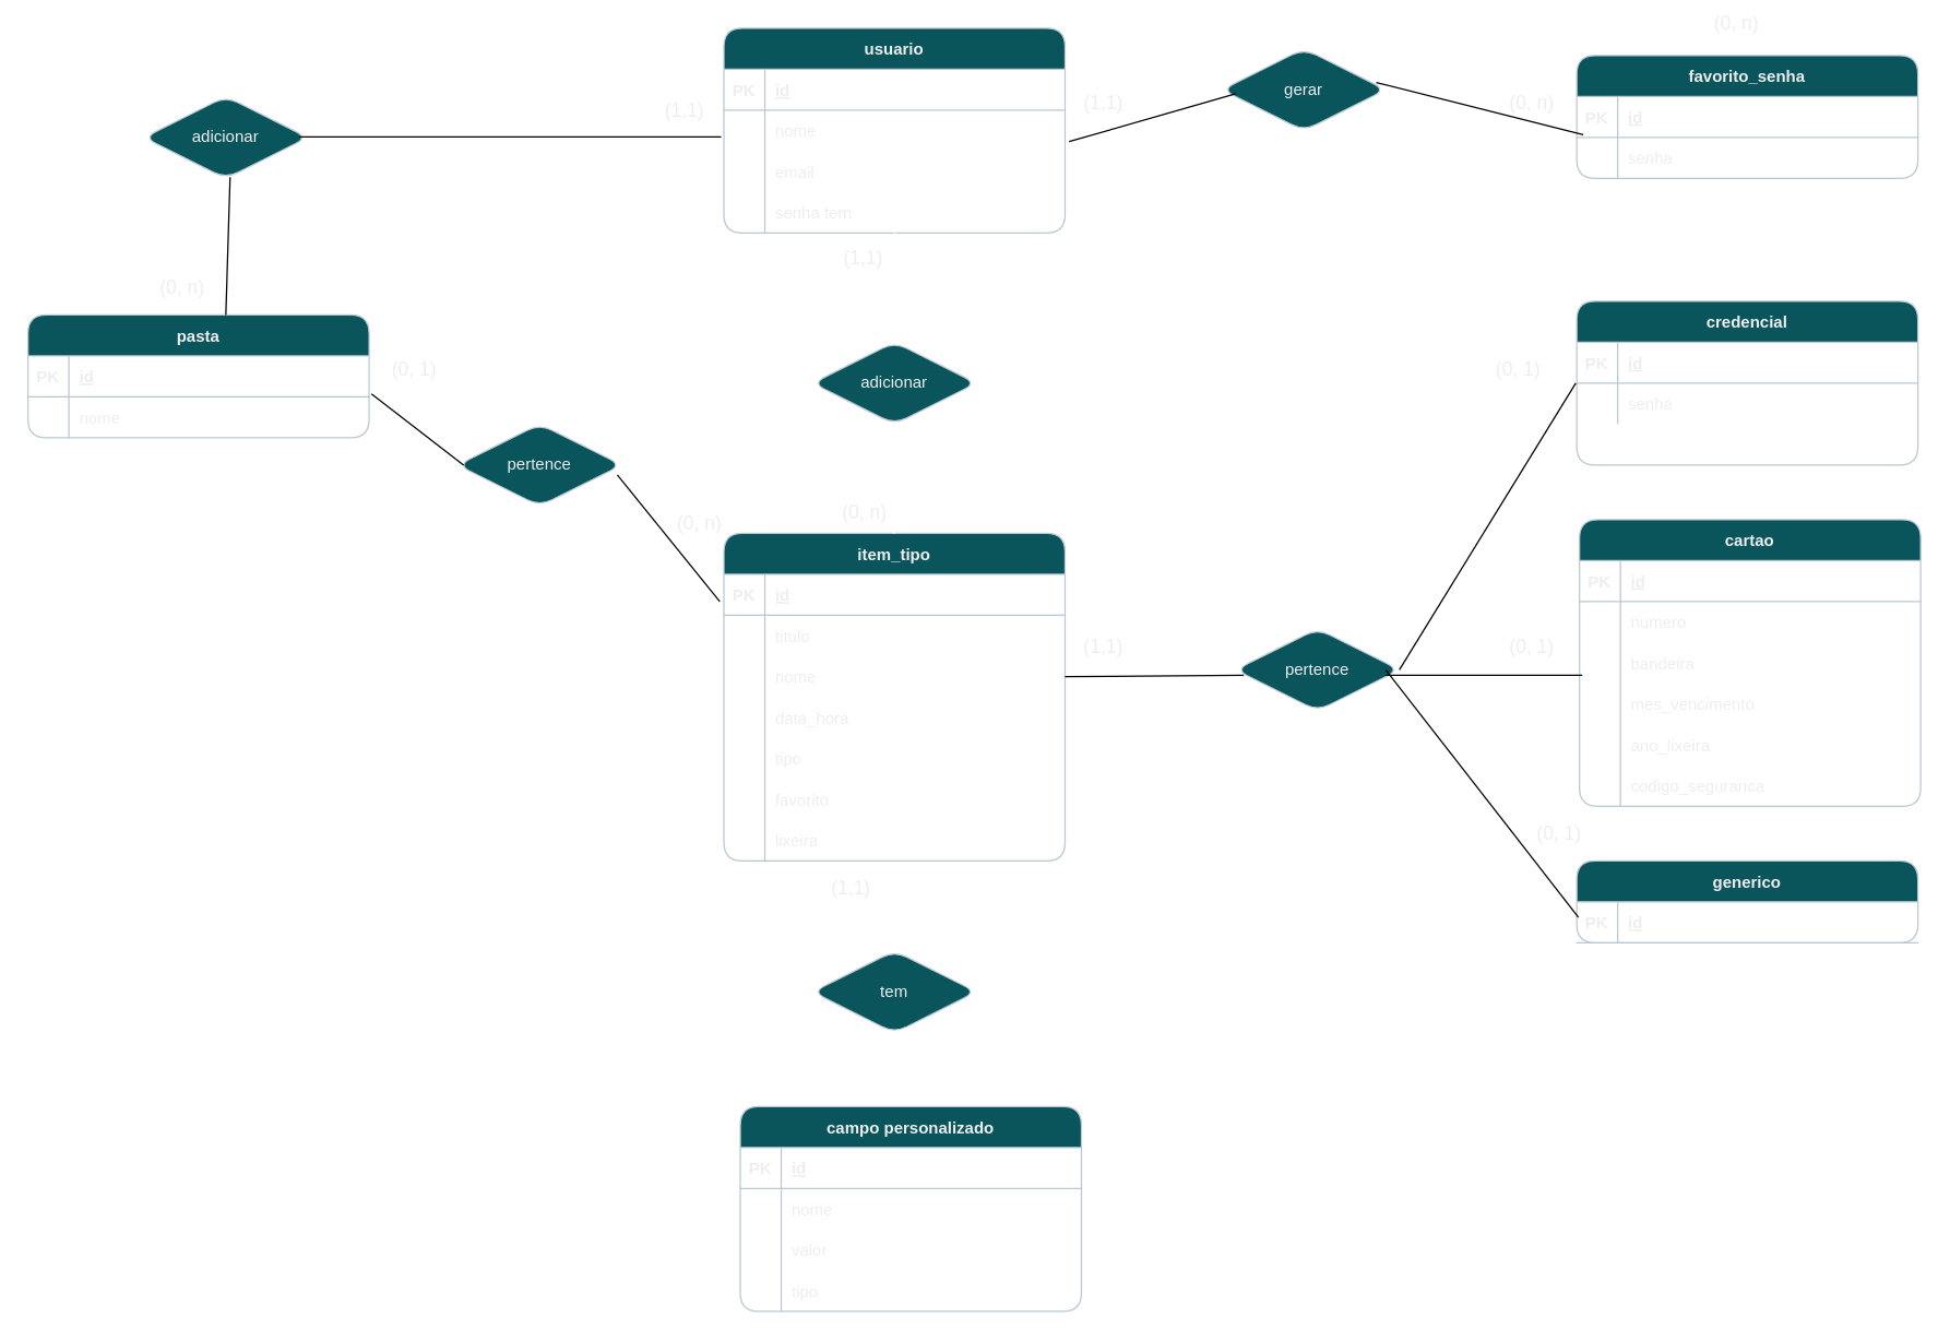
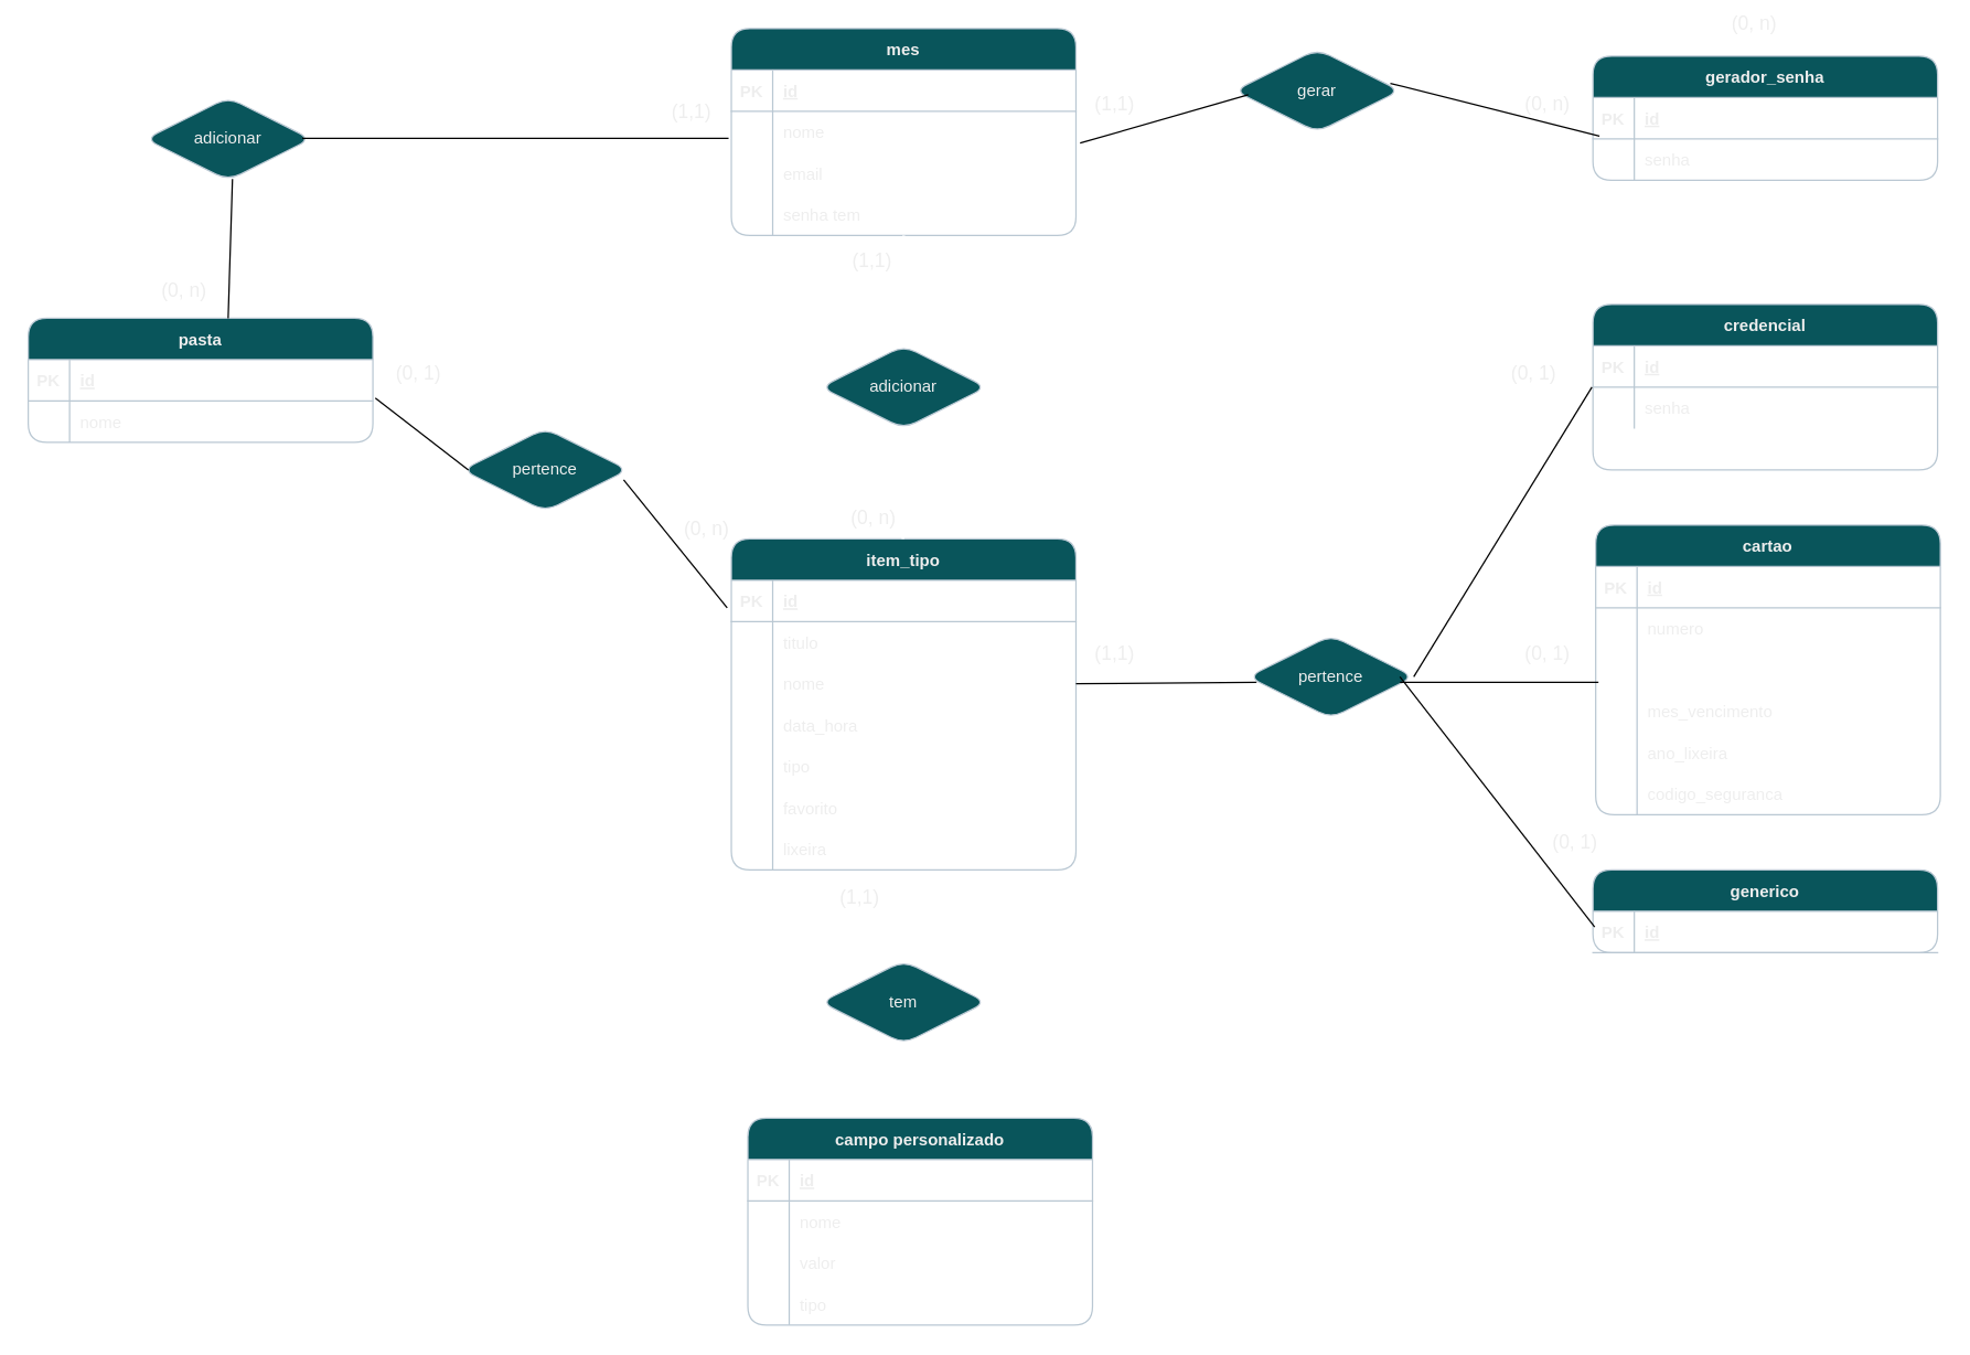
- <mxCell id="2" value="usuario" style="shape=table;startSize=30;container=1;collapsible=1;childLayout=tableLayout;fixedRows=1;rowLines=0;fontStyle=1;align=center;resizeLast=1;rounded=1;fillColor=#09555B;strokeColor=#BAC8D3;fontColor=#EEEEEE;columnLines=1;comic=0;enumerate=0;gradientColor=none;" parent="1" vertex="1"><mxGeometry x="530" y="20" width="250" height="150" as="geometry"><mxRectangle x="655" y="40" width="100" height="30" as="alternateBounds" /></mxGeometry></mxCell>
+ <mxCell id="2" value="mes" style="shape=table;startSize=30;container=1;collapsible=1;childLayout=tableLayout;fixedRows=1;rowLines=0;fontStyle=1;align=center;resizeLast=1;rounded=1;fillColor=#09555B;strokeColor=#BAC8D3;fontColor=#EEEEEE;columnLines=1;comic=0;enumerate=0;gradientColor=none;" parent="1" vertex="1"><mxGeometry x="530" y="20" width="250" height="150" as="geometry"><mxRectangle x="655" y="40" width="100" height="30" as="alternateBounds" /></mxGeometry></mxCell>
- <mxCell id="79" value="favorito_senha" style="shape=table;startSize=30;container=1;collapsible=1;childLayout=tableLayout;fixedRows=1;rowLines=0;fontStyle=1;align=center;resizeLast=1;rounded=1;fillColor=#09555B;strokeColor=#BAC8D3;fontColor=#EEEEEE;columnLines=1;comic=0;enumerate=0;" parent="1" vertex="1"><mxGeometry x="1155" y="40" width="250" height="90" as="geometry"><mxRectangle x="120" y="120" width="100" height="30" as="alternateBounds" /></mxGeometry></mxCell>
+ <mxCell id="79" value="gerador_senha" style="shape=table;startSize=30;container=1;collapsible=1;childLayout=tableLayout;fixedRows=1;rowLines=0;fontStyle=1;align=center;resizeLast=1;rounded=1;fillColor=#09555B;strokeColor=#BAC8D3;fontColor=#EEEEEE;columnLines=1;comic=0;enumerate=0;" parent="1" vertex="1"><mxGeometry x="1155" y="40" width="250" height="90" as="geometry"><mxRectangle x="120" y="120" width="100" height="30" as="alternateBounds" /></mxGeometry></mxCell>
- <mxCell id="40" value="bandeira" style="shape=partialRectangle;overflow=hidden;connectable=0;fillColor=none;top=0;left=0;bottom=0;right=0;align=left;spacingLeft=6;rounded=1;strokeColor=#BAC8D3;fontColor=#EEEEEE;" parent="38" vertex="1"><mxGeometry x="30" width="220" height="30" as="geometry"><mxRectangle width="220" height="30" as="alternateBounds" /></mxGeometry></mxCell>
